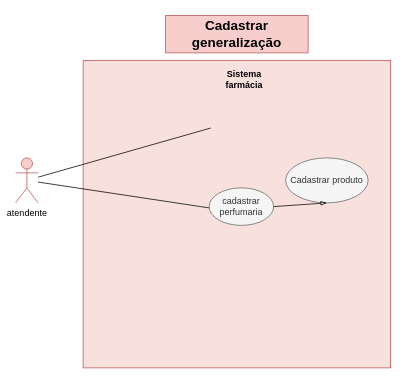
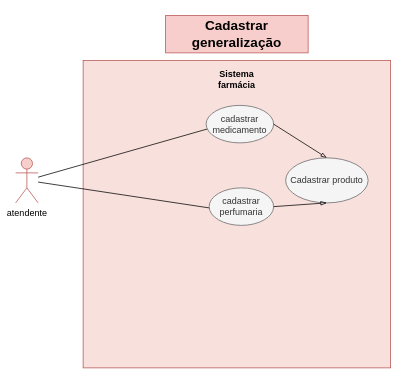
- <mxCell id="8" value="&lt;b&gt;Sistema farmácia&lt;/b&gt;" style="text;html=1;align=center;verticalAlign=middle;whiteSpace=wrap;rounded=0;" vertex="1" parent="1"><mxGeometry x="295" y="90" width="60" height="30" as="geometry" /></mxCell>
+ <mxCell id="8" value="&lt;b&gt;Sistema farmácia&lt;/b&gt;" style="text;html=1;align=center;verticalAlign=middle;whiteSpace=wrap;rounded=0;" vertex="1" parent="1"><mxGeometry x="285" y="90" width="60" height="30" as="geometry" /></mxCell>
+ <mxCell id="5" value="cadastrar medicamento" style="ellipse;whiteSpace=wrap;html=1;fillColor=#f5f5f5;fontColor=#333333;strokeColor=#666666;" vertex="1" parent="1"><mxGeometry x="274" y="140" width="90" height="50" as="geometry" /></mxCell>
+ <mxCell id="9" value="" style="endArrow=blockThin;html=1;rounded=0;exitX=1;exitY=0.5;exitDx=0;exitDy=0;entryX=0.5;entryY=0;entryDx=0;entryDy=0;endFill=0;" edge="1" parent="1" source="5" target="10"><mxGeometry width="50" height="50" relative="1" as="geometry"><mxPoint x="250" y="330" as="sourcePoint" /><mxPoint x="300" y="280" as="targetPoint" /></mxGeometry></mxCell>
